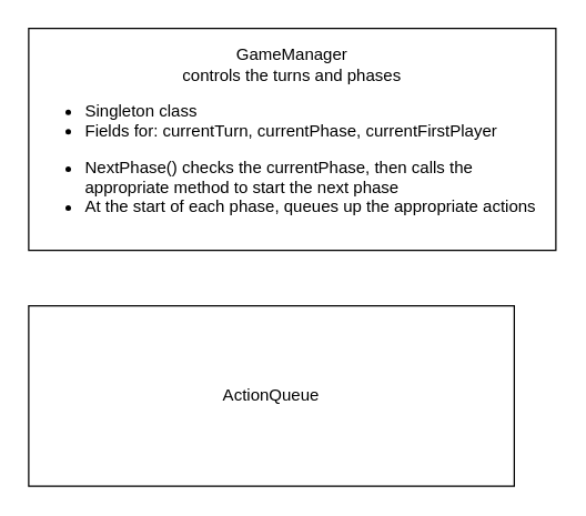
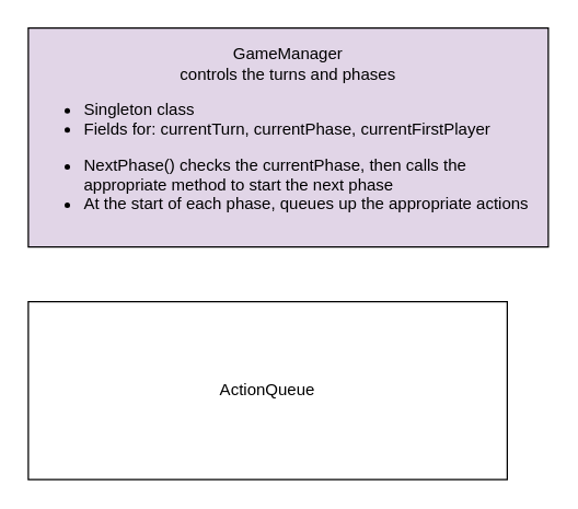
- <mxCell id="2" value="&lt;div&gt;GameManager&lt;/div&gt;&lt;div&gt;controls the turns and phases&lt;br&gt;&lt;/div&gt;&lt;div align=&quot;left&quot;&gt;&lt;ul&gt;&lt;li&gt;Singleton class&lt;/li&gt;&lt;li&gt;Fields for: currentTurn, currentPhase, currentFirstPlayer&lt;br&gt;&lt;/li&gt;&lt;/ul&gt;&lt;/div&gt;&lt;div align=&quot;left&quot;&gt;&lt;ul&gt;&lt;li&gt;NextPhase() checks the currentPhase, then calls the appropriate method to start the next phase&lt;/li&gt;&lt;li&gt;At the start of each phase, queues up the appropriate actions&lt;br&gt;&lt;/li&gt;&lt;/ul&gt;&lt;/div&gt;" style="html=1;whiteSpace=wrap;" vertex="1" parent="1"><mxGeometry x="20" y="20" width="380" height="160" as="geometry" /></mxCell>
+ <mxCell id="2" value="&lt;div&gt;GameManager&lt;/div&gt;&lt;div&gt;controls the turns and phases&lt;br&gt;&lt;/div&gt;&lt;div align=&quot;left&quot;&gt;&lt;ul&gt;&lt;li&gt;Singleton class&lt;/li&gt;&lt;li&gt;Fields for: currentTurn, currentPhase, currentFirstPlayer&lt;br&gt;&lt;/li&gt;&lt;/ul&gt;&lt;/div&gt;&lt;div align=&quot;left&quot;&gt;&lt;ul&gt;&lt;li&gt;NextPhase() checks the currentPhase, then calls the appropriate method to start the next phase&lt;/li&gt;&lt;li&gt;At the start of each phase, queues up the appropriate actions&lt;br&gt;&lt;/li&gt;&lt;/ul&gt;&lt;/div&gt;" style="html=1;whiteSpace=wrap;fillColor=#e1d5e7;" vertex="1" parent="1"><mxGeometry x="20" y="20" width="380" height="160" as="geometry" /></mxCell>
